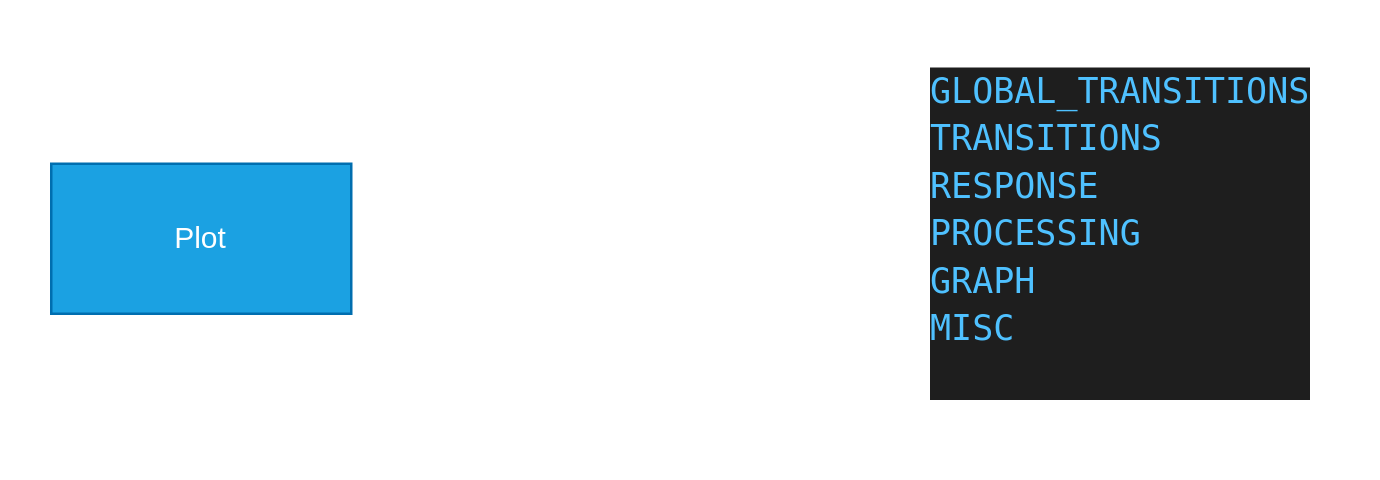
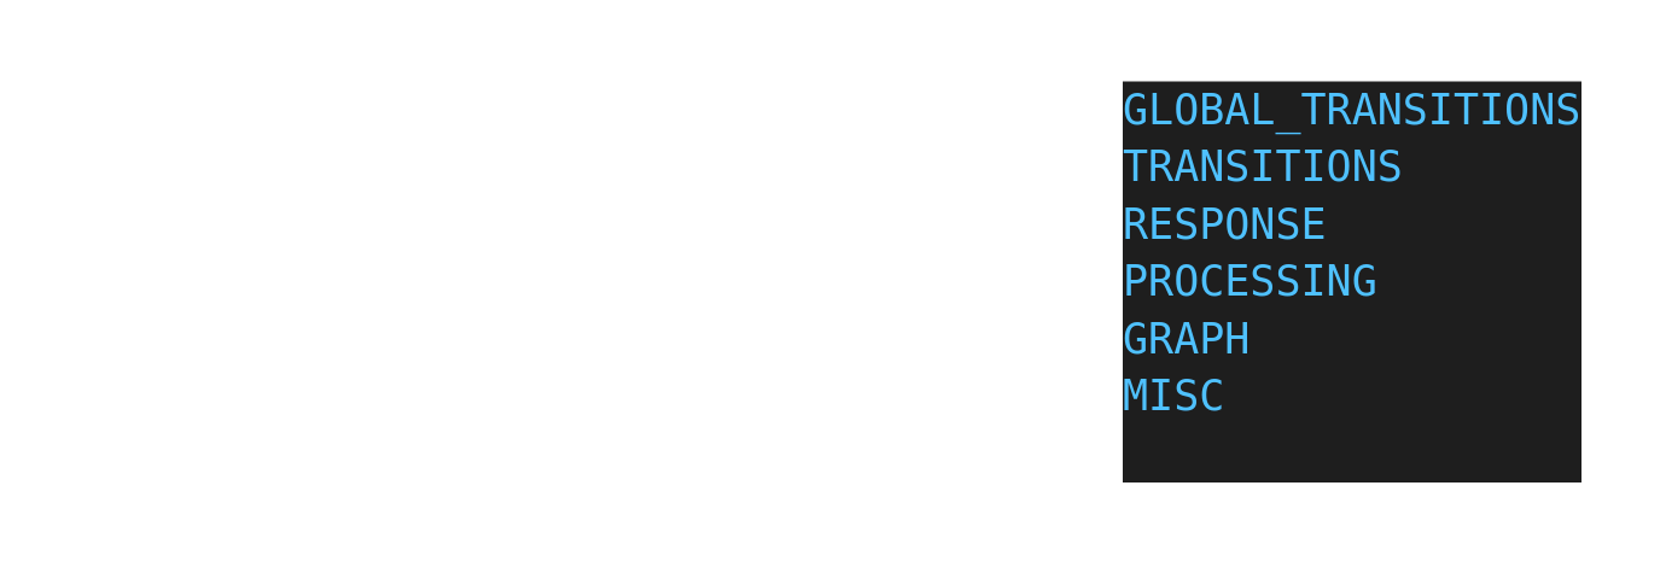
- <mxCell id="2" value="Plot" style="rounded=0;whiteSpace=wrap;html=1;fillColor=#1ba1e2;strokeColor=#006EAF;fontColor=#ffffff;" parent="1" vertex="1"><mxGeometry x="20" y="65" width="120" height="60" as="geometry" /></mxCell>
